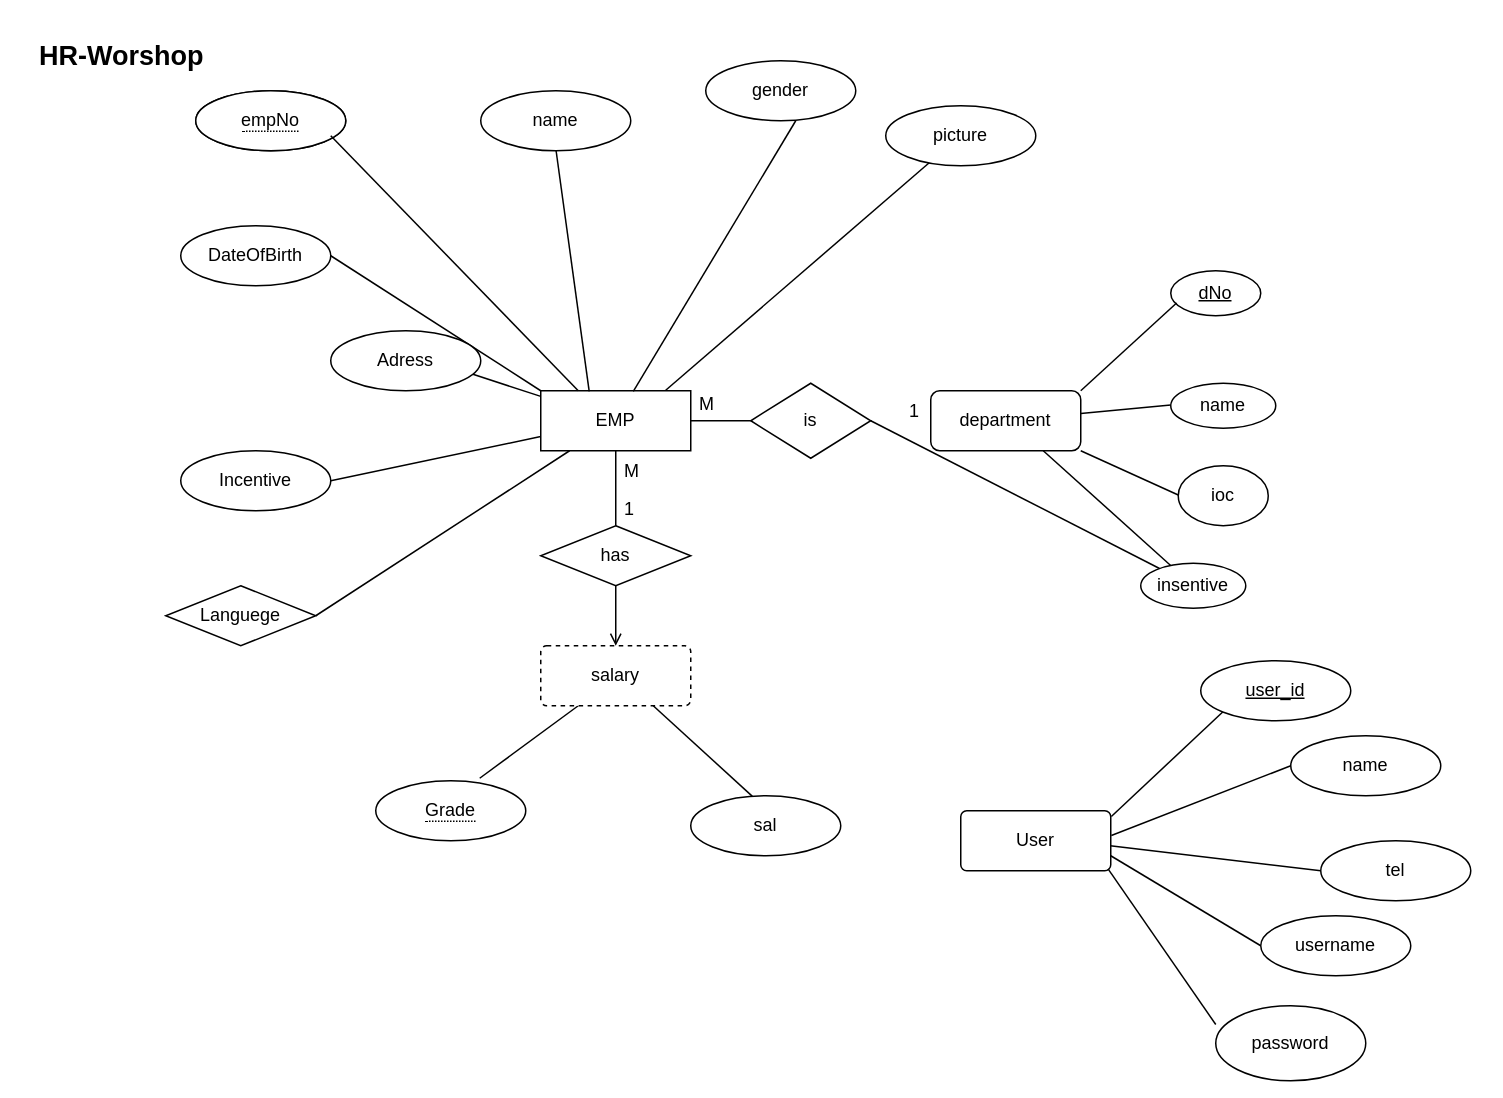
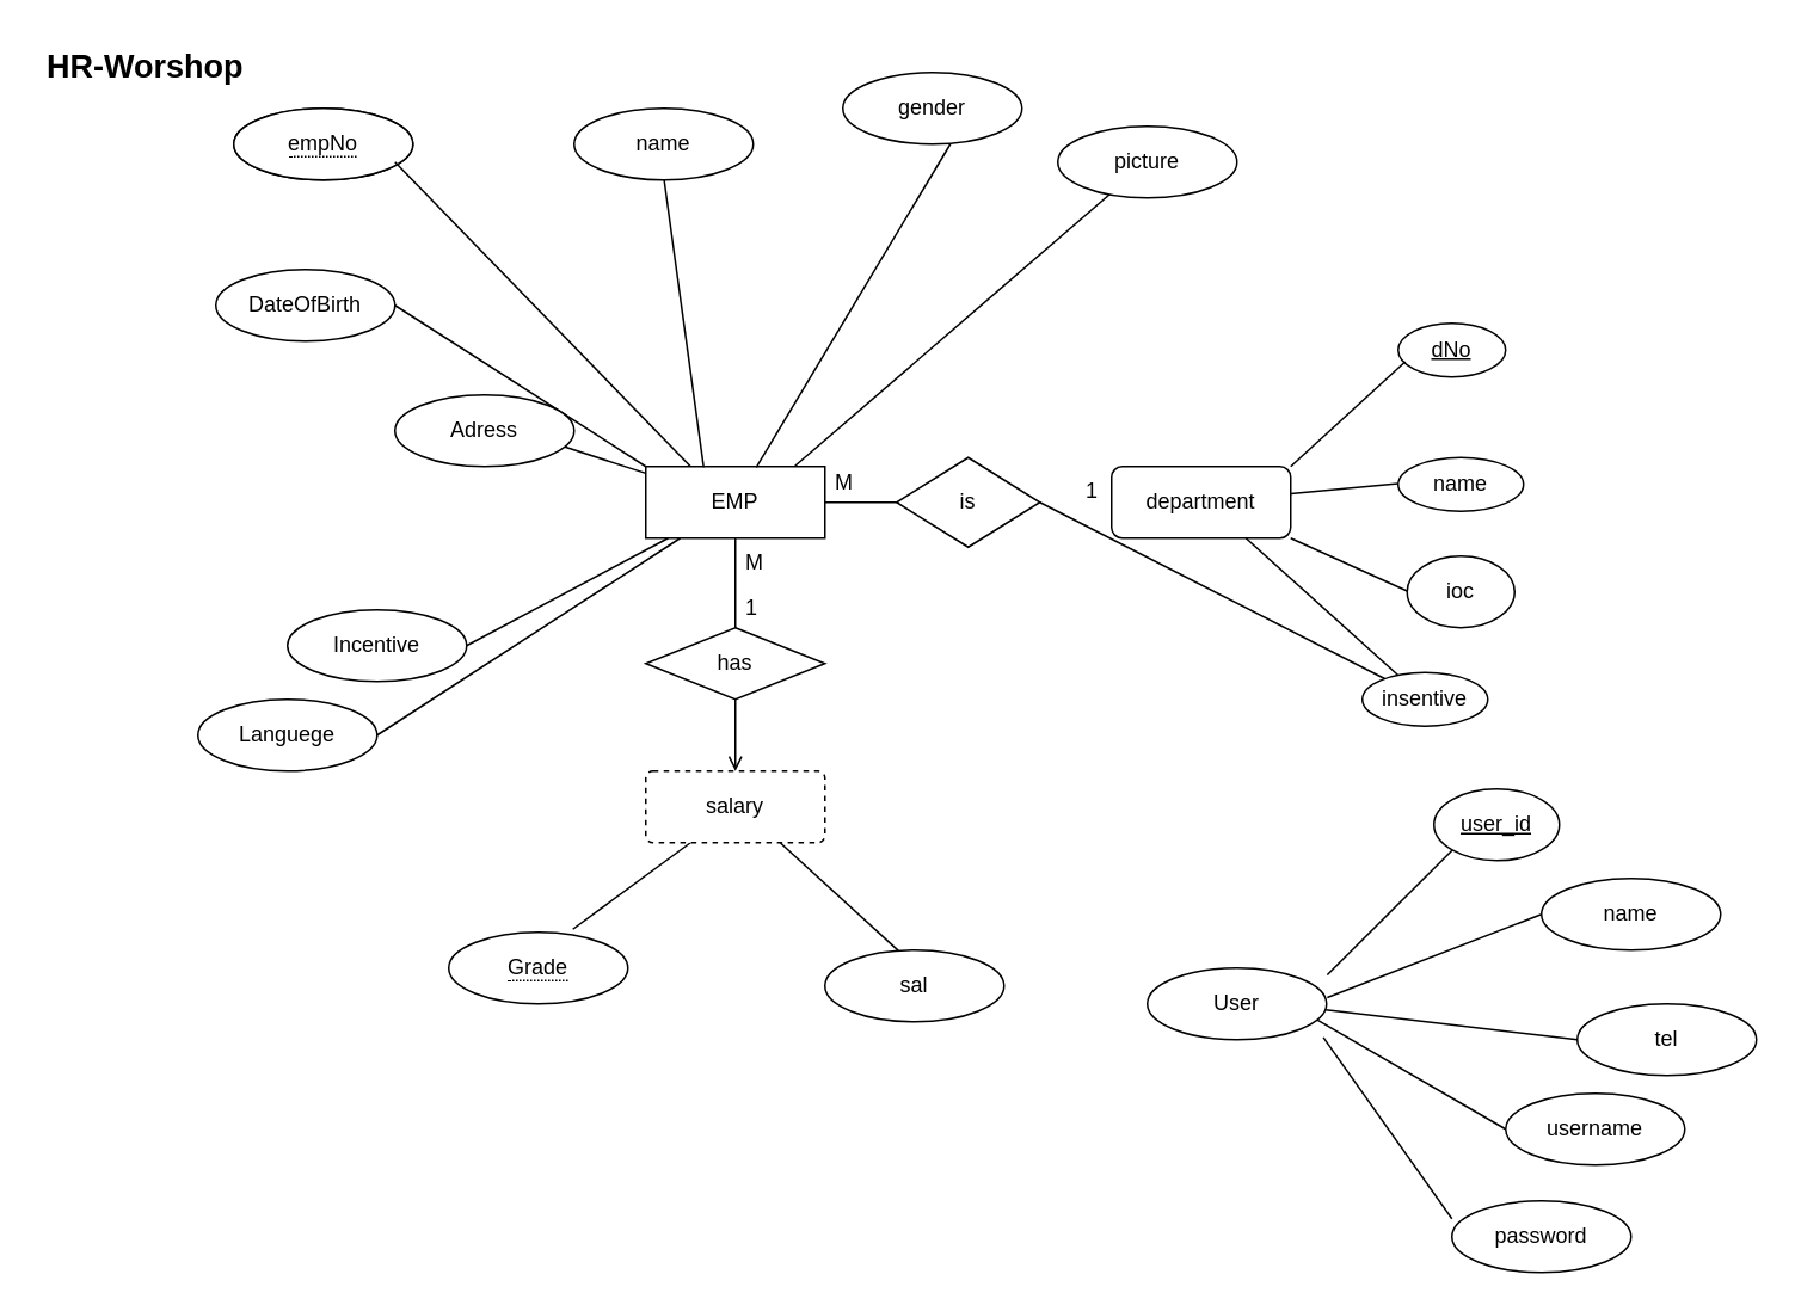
- <mxCell id="36" value="Incentive" style="ellipse;whiteSpace=wrap;html=1;align=center;" vertex="1" parent="1"><mxGeometry x="120" y="300" width="100" height="40" as="geometry" /></mxCell>
+ <mxCell id="36" value="Incentive" style="ellipse;whiteSpace=wrap;html=1;align=center;" vertex="1" parent="1"><mxGeometry x="160" y="340" width="100" height="40" as="geometry" /></mxCell>
- <mxCell id="37" value="Languege" style="rhombus;whiteSpace=wrap;html=1;align=center;" vertex="1" parent="1"><mxGeometry x="110" y="390" width="100" height="40" as="geometry" /></mxCell>
+ <mxCell id="37" value="Languege" style="ellipse;whiteSpace=wrap;html=1;align=center;" vertex="1" parent="1"><mxGeometry x="110" y="390" width="100" height="40" as="geometry" /></mxCell>
- <mxCell id="40" value="user_id" style="ellipse;whiteSpace=wrap;html=1;align=center;fontStyle=4;" vertex="1" parent="1"><mxGeometry x="800" y="440" width="100" height="40" as="geometry" /></mxCell>
+ <mxCell id="40" value="user_id" style="ellipse;whiteSpace=wrap;html=1;align=center;fontStyle=4;" vertex="1" parent="1"><mxGeometry x="800" y="440" width="70" height="40" as="geometry" /></mxCell>
- <mxCell id="39" value="User" style="rounded=1;arcSize=10;whiteSpace=wrap;html=1;align=center;" vertex="1" parent="1"><mxGeometry x="640" y="540" width="100" height="40" as="geometry" /></mxCell>
+ <mxCell id="39" value="User" style="ellipse;arcSize=10;whiteSpace=wrap;html=1;align=center;" vertex="1" parent="1"><mxGeometry x="640" y="540" width="100" height="40" as="geometry" /></mxCell>
- <mxCell id="44" value="password" style="ellipse;whiteSpace=wrap;html=1;align=center;" vertex="1" parent="1"><mxGeometry x="810" y="670" width="100" height="50" as="geometry" /></mxCell>
+ <mxCell id="44" value="password" style="ellipse;whiteSpace=wrap;html=1;align=center;" vertex="1" parent="1"><mxGeometry x="810" y="670" width="100" height="40" as="geometry" /></mxCell>
